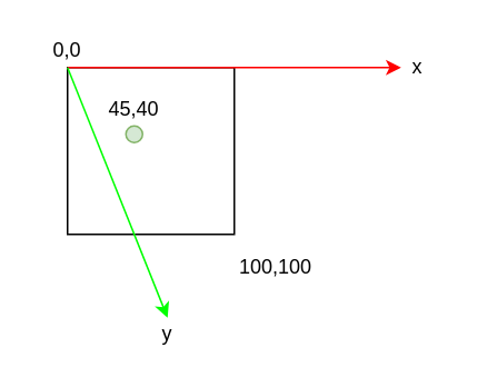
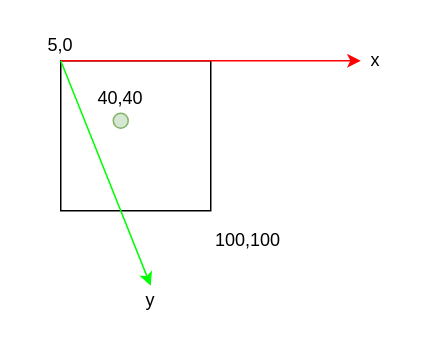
- <mxCell id="3" value="0,0" style="text;html=1;strokeColor=none;fillColor=none;align=center;verticalAlign=middle;whiteSpace=wrap;rounded=0;" vertex="1" parent="1"><mxGeometry x="20" y="20" width="40" height="20" as="geometry" /></mxCell>
+ <mxCell id="3" value="5,0" style="text;html=1;strokeColor=none;fillColor=none;align=center;verticalAlign=middle;whiteSpace=wrap;rounded=0;" vertex="1" parent="1"><mxGeometry x="20" y="20" width="40" height="20" as="geometry" /></mxCell>
- <mxCell id="9" value="45,40" style="text;html=1;strokeColor=none;fillColor=none;align=center;verticalAlign=middle;whiteSpace=wrap;rounded=0;" vertex="1" parent="1"><mxGeometry x="60" y="55" width="40" height="20" as="geometry" /></mxCell>
+ <mxCell id="9" value="40,40" style="text;html=1;strokeColor=none;fillColor=none;align=center;verticalAlign=middle;whiteSpace=wrap;rounded=0;" vertex="1" parent="1"><mxGeometry x="60" y="55" width="40" height="20" as="geometry" /></mxCell>
